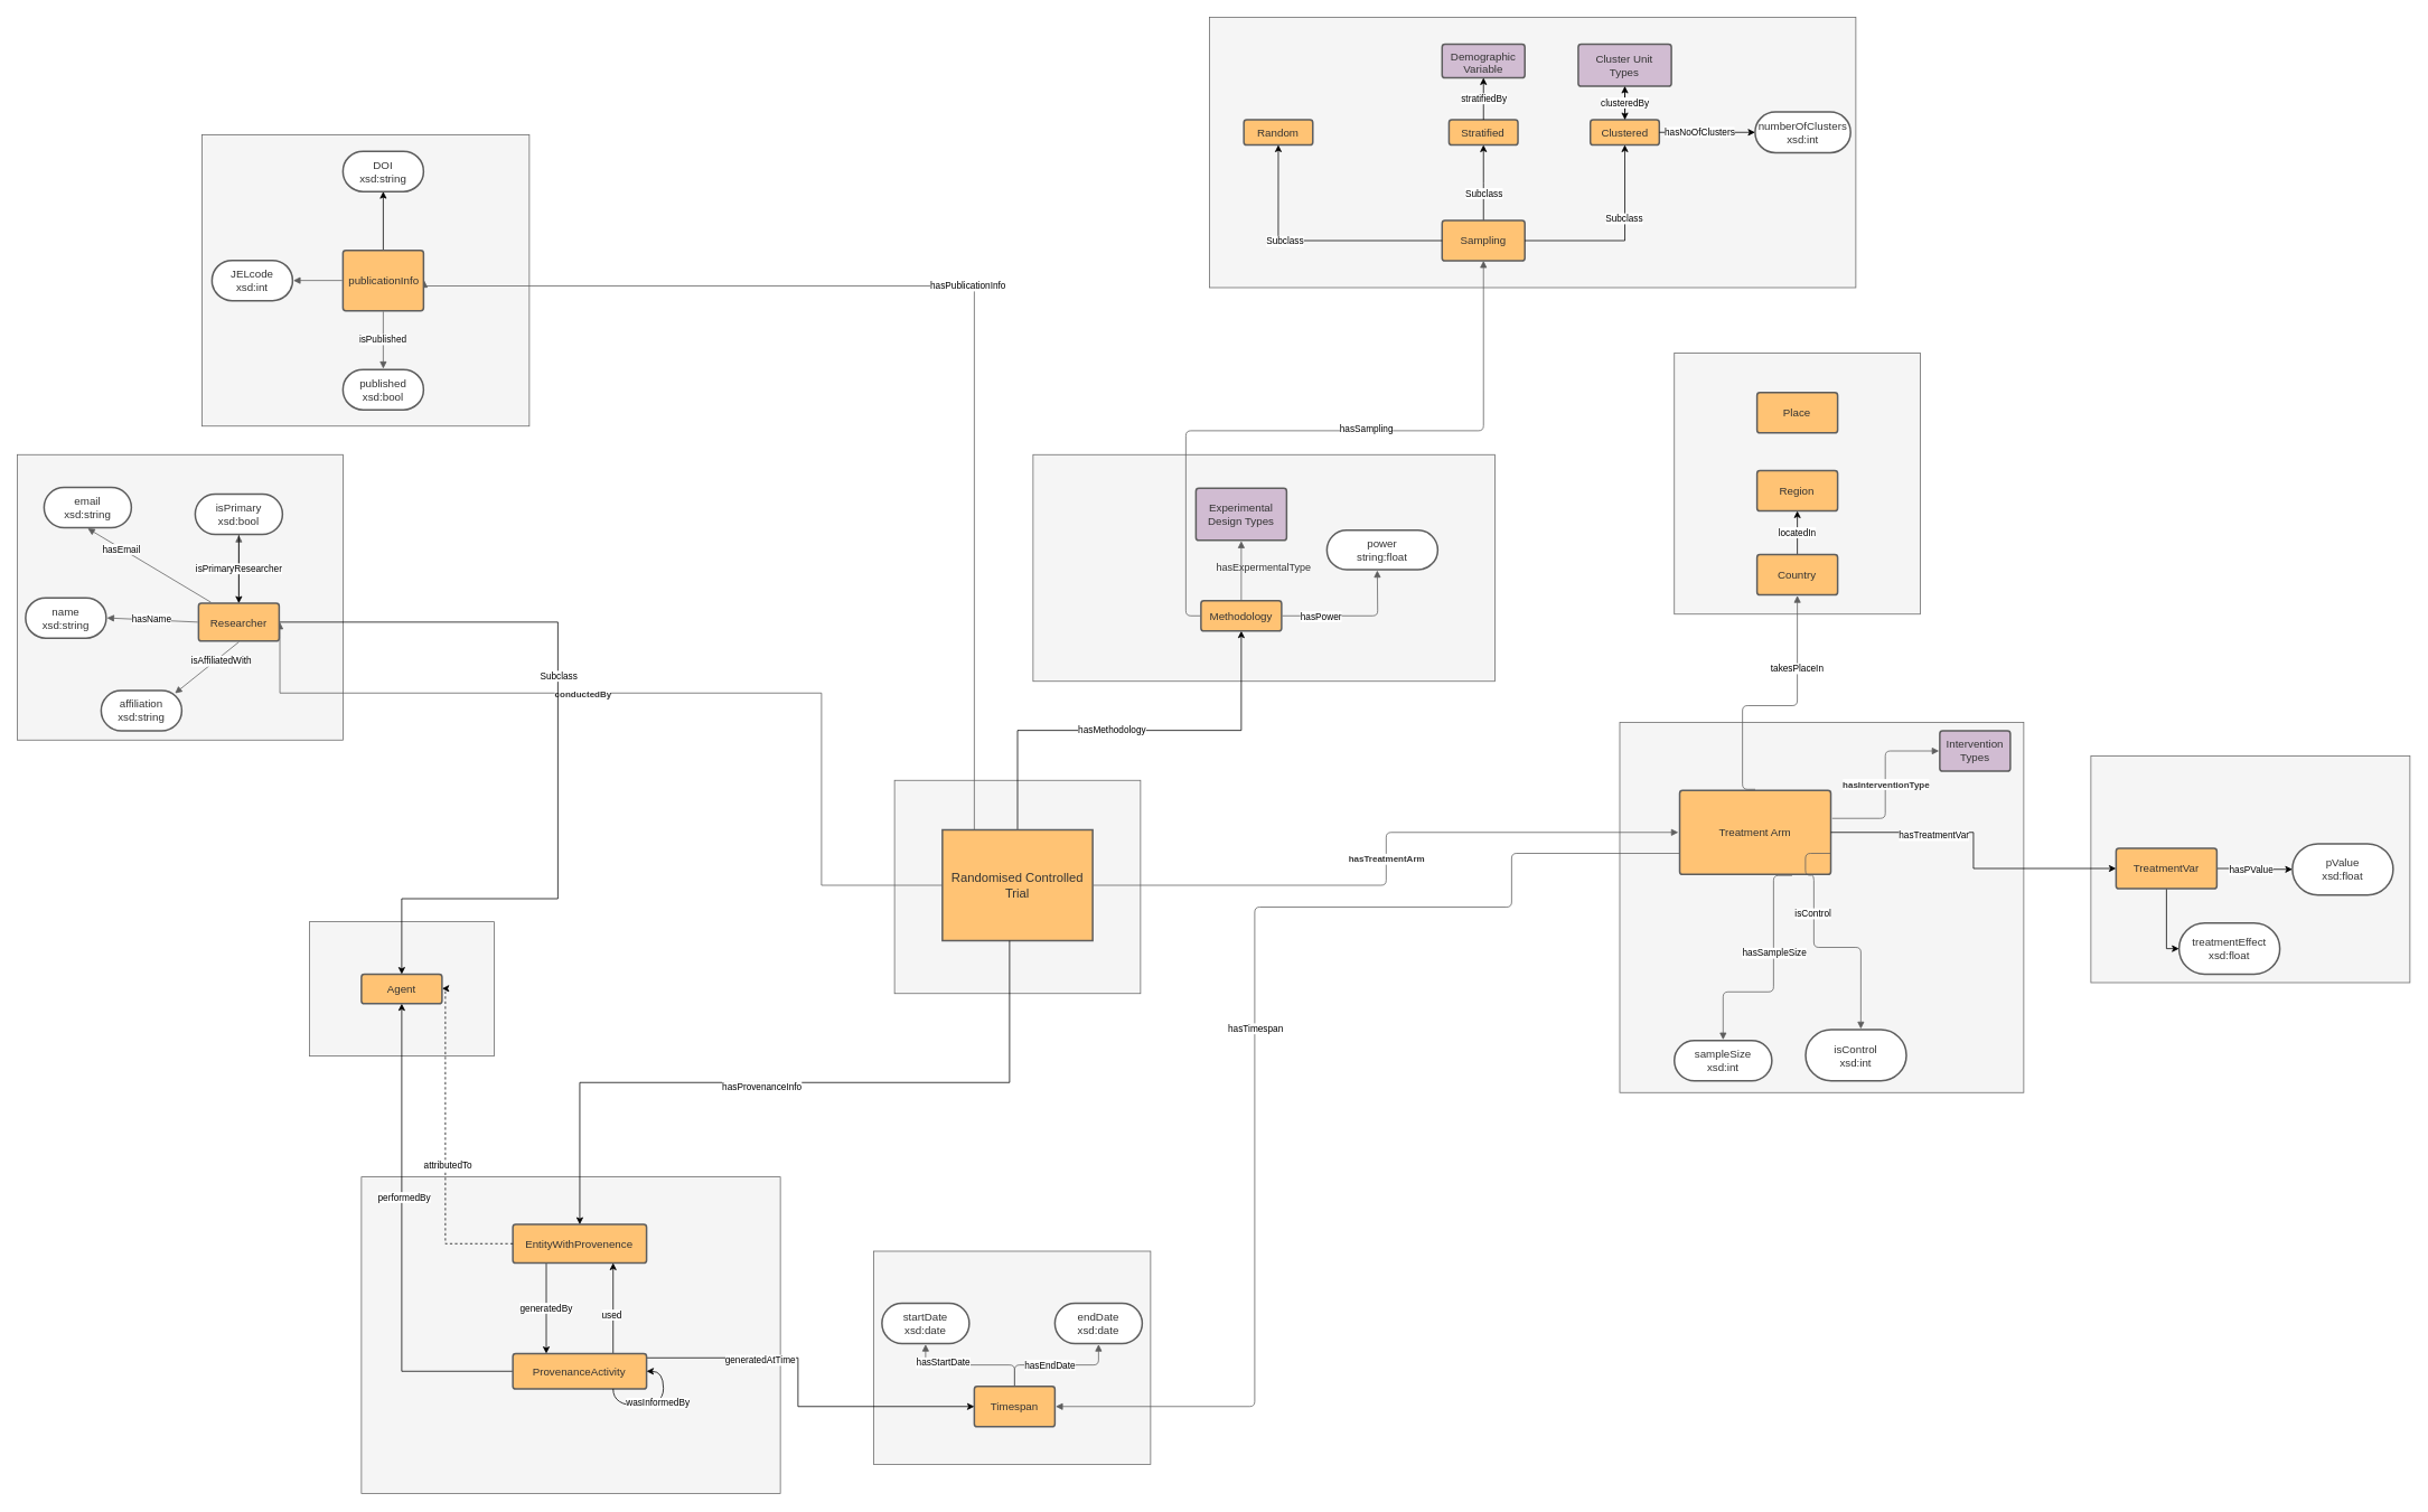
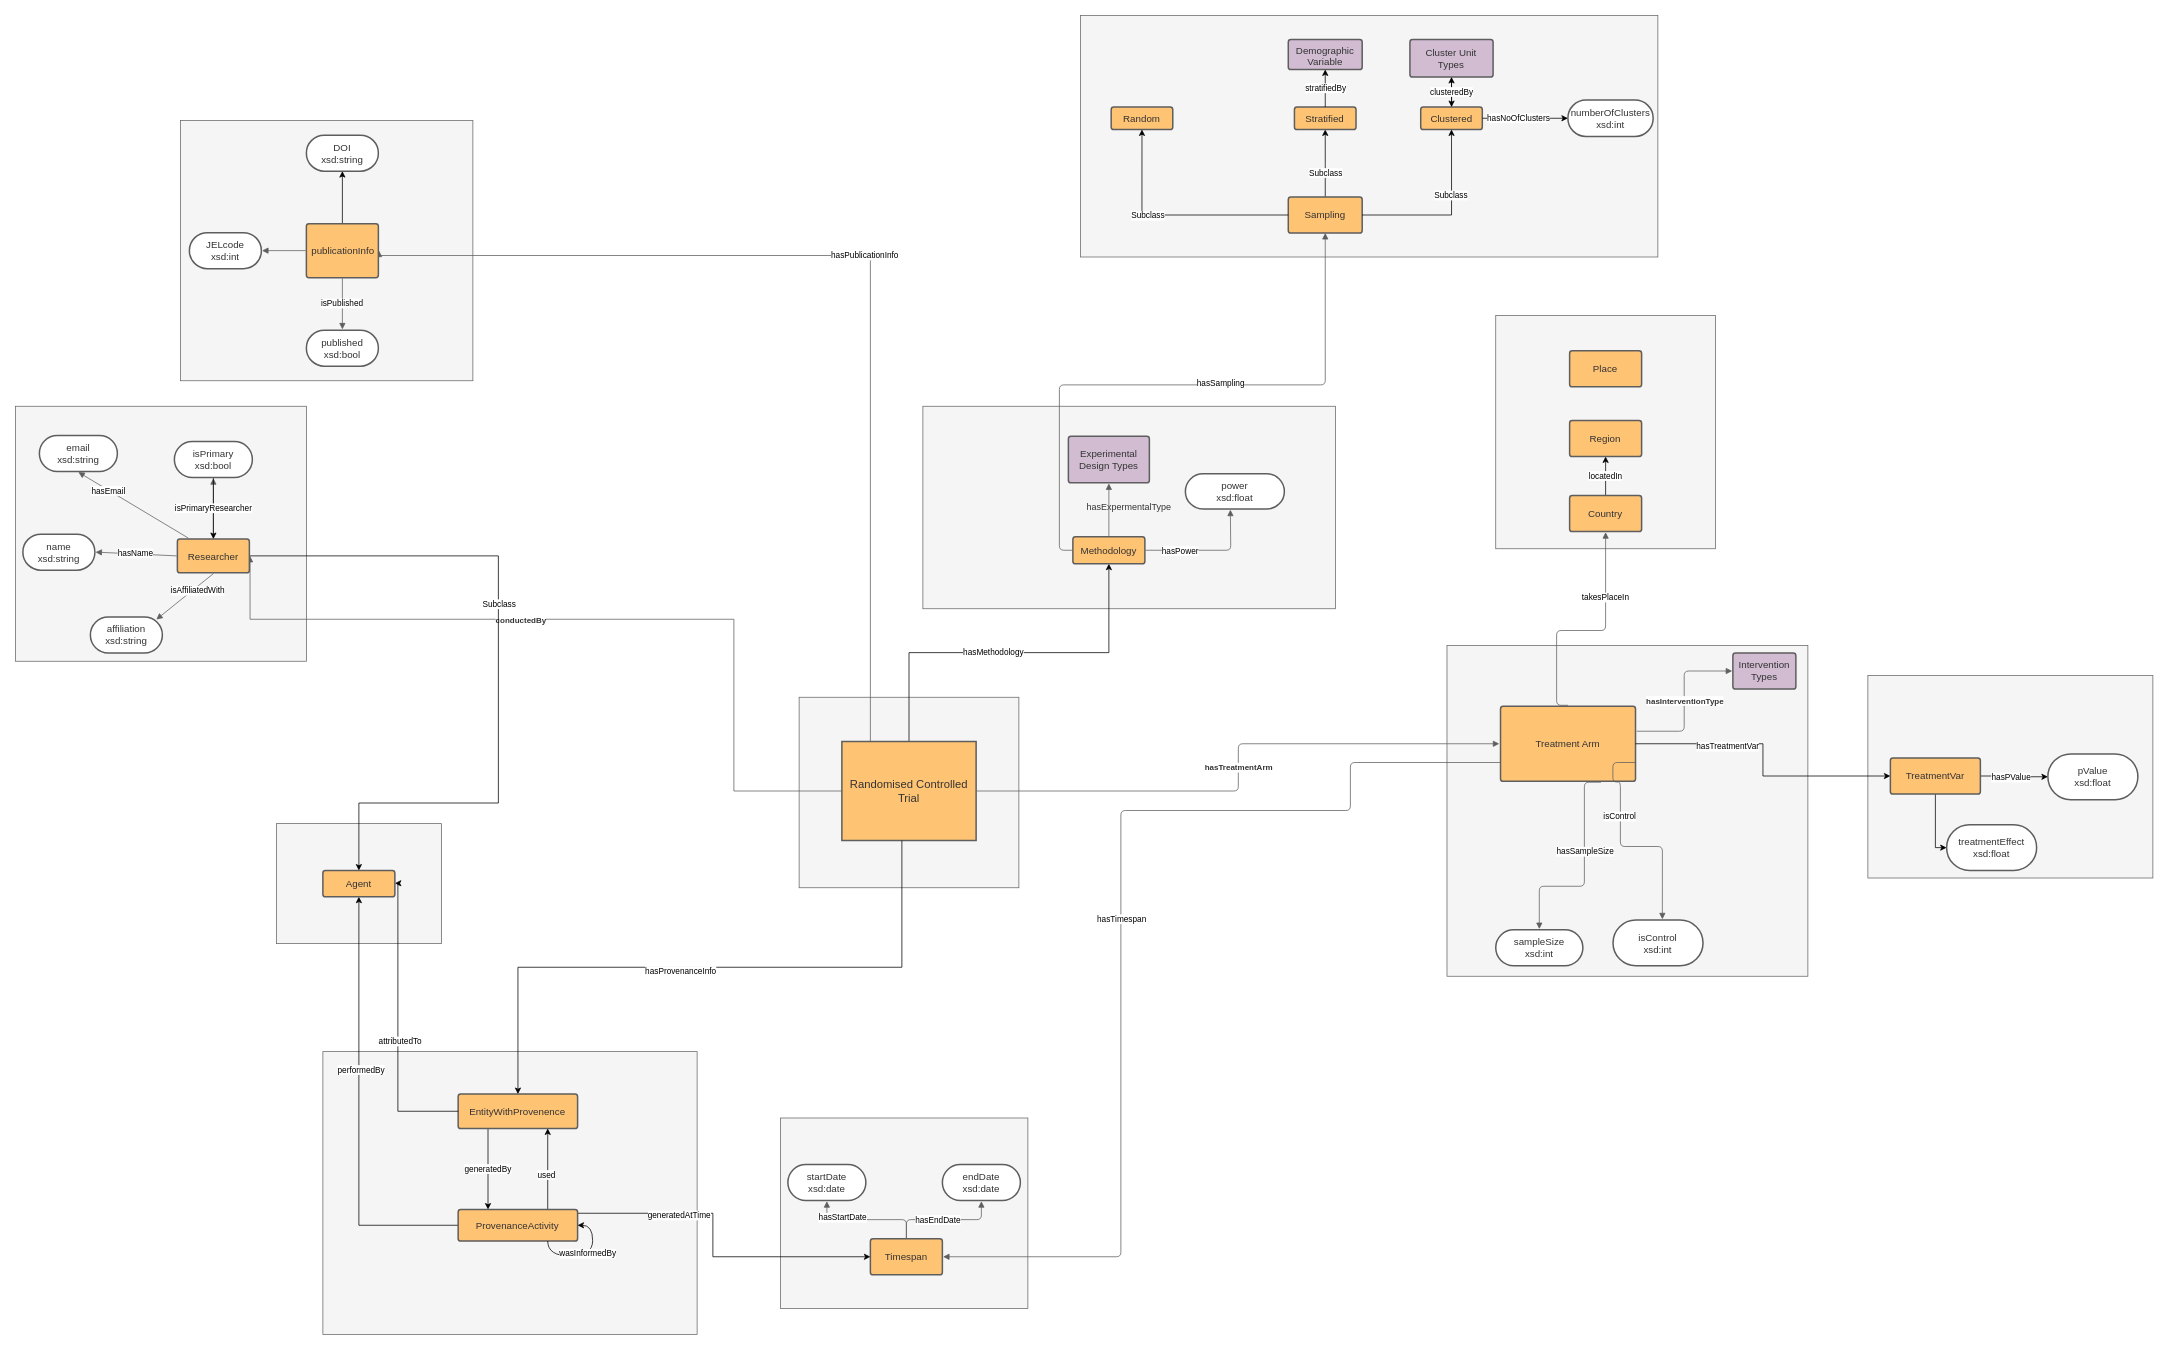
- <mxCell id="36" value="power&#10;string:float" style="html=1;overflow=block;blockSpacing=1;whiteSpace=wrap;rounded=1;arcSize=50;whiteSpace=wrap;fontSize=13;fontColor=#333333;spacing=3;strokeColor=#5e5e5e;strokeOpacity=100;strokeWidth=2;" parent="1" vertex="1"><mxGeometry x="1580" y="631" width="132" height="47" as="geometry" /></mxCell>
+ <mxCell id="36" value="power&#10;xsd:float" style="html=1;overflow=block;blockSpacing=1;whiteSpace=wrap;rounded=1;arcSize=50;whiteSpace=wrap;fontSize=13;fontColor=#333333;spacing=3;strokeColor=#5e5e5e;strokeOpacity=100;strokeWidth=2;" parent="1" vertex="1"><mxGeometry x="1580" y="631" width="132" height="47" as="geometry" /></mxCell>
- <mxCell id="84" style="edgeStyle=orthogonalEdgeStyle;rounded=0;orthogonalLoop=1;jettySize=auto;html=1;exitX=0;exitY=0.5;exitDx=0;exitDy=0;dashed=1;" parent="1" source="74" target="86" edge="1"><mxGeometry relative="1" as="geometry"><Array as="points"><mxPoint x="530" y="1481" /><mxPoint x="530" y="1177" /></Array></mxGeometry></mxCell>
+ <mxCell id="84" style="edgeStyle=orthogonalEdgeStyle;rounded=0;orthogonalLoop=1;jettySize=auto;html=1;exitX=0;exitY=0.5;exitDx=0;exitDy=0;" parent="1" source="74" target="86" edge="1"><mxGeometry relative="1" as="geometry"><Array as="points"><mxPoint x="530" y="1481" /><mxPoint x="530" y="1177" /></Array></mxGeometry></mxCell>
